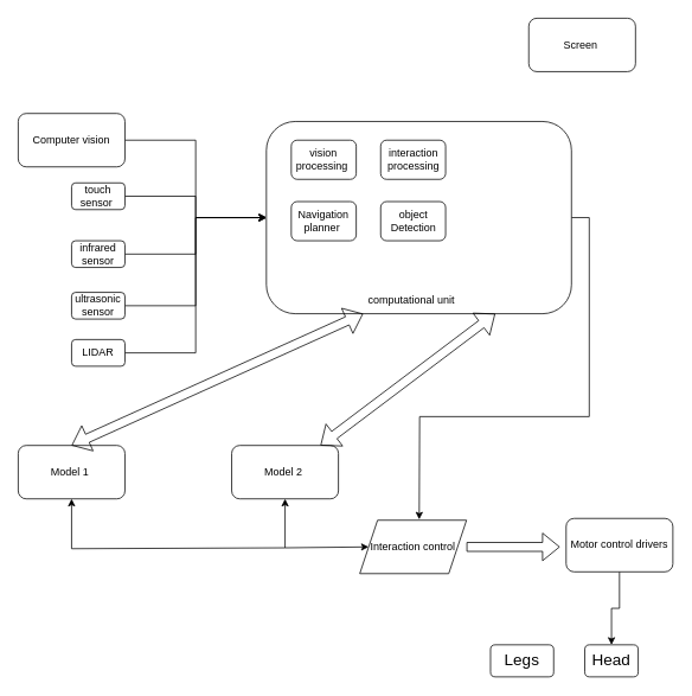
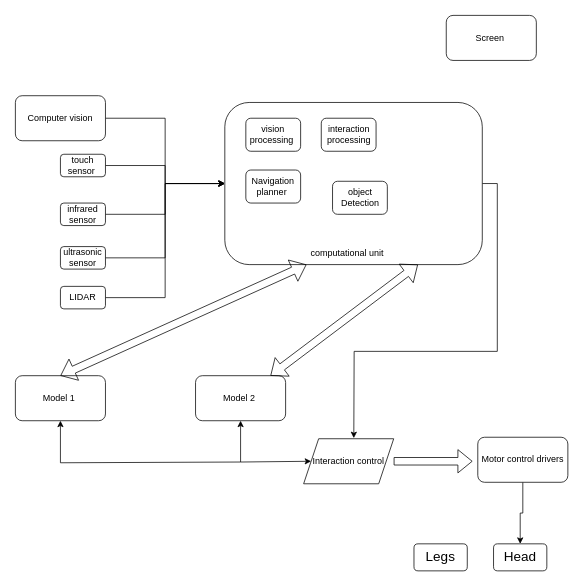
- <mxCell id="26" value="object Detection" style="rounded=1;whiteSpace=wrap;html=1;" vertex="1" parent="1"><mxGeometry x="427.5" y="226" width="73" height="44" as="geometry" /></mxCell>
+ <mxCell id="26" value="object Detection" style="rounded=1;whiteSpace=wrap;html=1;" vertex="1" parent="1"><mxGeometry x="442.5" y="241" width="73" height="44" as="geometry" /></mxCell>
- <mxCell id="25" value="&lt;span style=&quot;font-size: 18px;&quot;&gt;Head&lt;/span&gt;" style="rounded=1;whiteSpace=wrap;html=1;" vertex="1" parent="1"><mxGeometry x="657" y="724" width="60" height="36" as="geometry" /></mxCell>
+ <mxCell id="25" value="&lt;span style=&quot;font-size: 18px;&quot;&gt;Head&lt;/span&gt;" style="rounded=1;whiteSpace=wrap;html=1;" vertex="1" parent="1"><mxGeometry x="657" y="724" width="71" height="36" as="geometry" /></mxCell>
